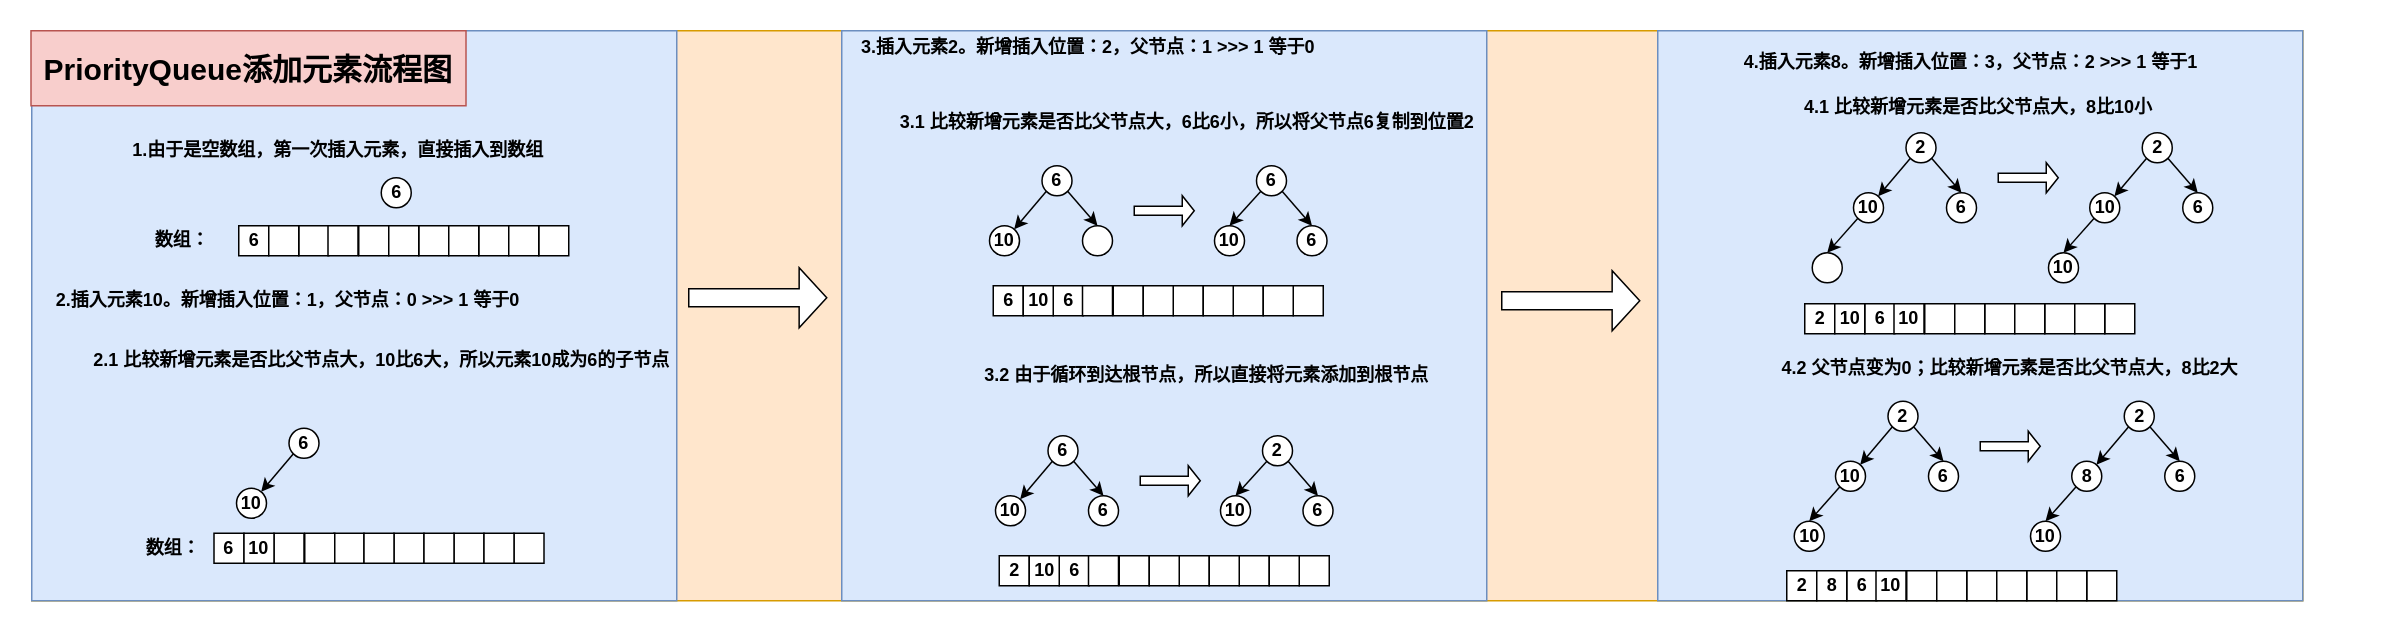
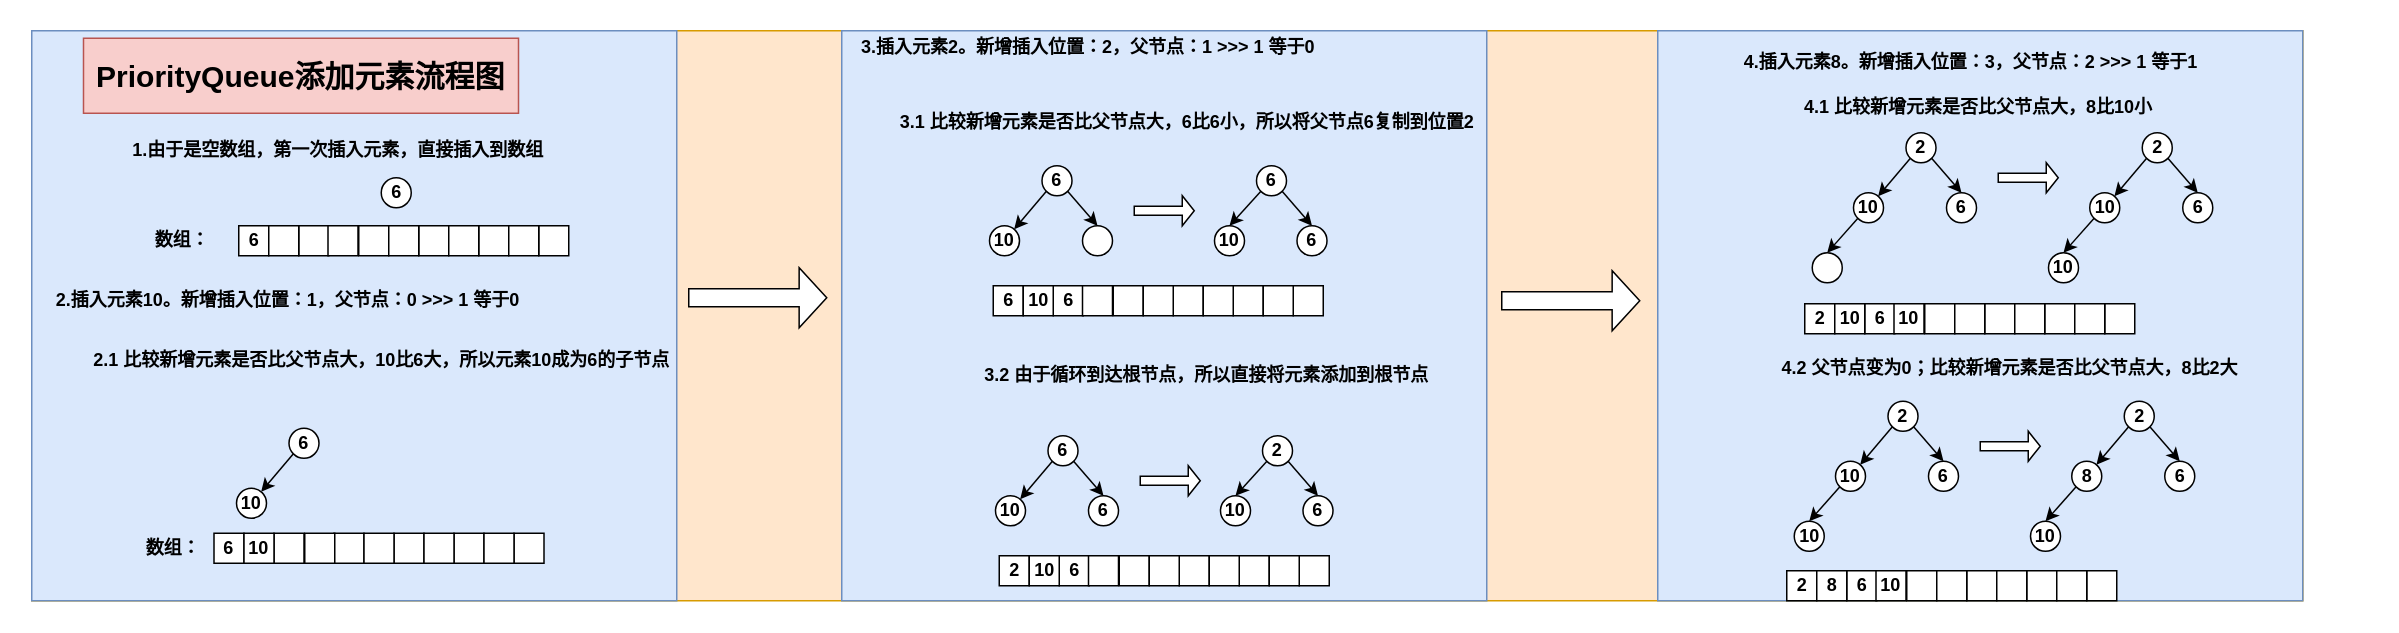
- <mxCell id="139" value="&lt;span style=&quot;font-size: 20px;&quot;&gt;&lt;font style=&quot;font-size: 20px;&quot;&gt;PriorityQueue添加元素流程图&lt;/font&gt;&lt;/span&gt;" style="text;html=1;strokeColor=#b85450;fillColor=#f8cecc;align=center;verticalAlign=middle;whiteSpace=wrap;rounded=0;fontStyle=1;fontSize=20;" parent="1" vertex="1"><mxGeometry x="20" y="20" width="290" height="50" as="geometry" /></mxCell>
+ <mxCell id="139" value="&lt;span style=&quot;font-size: 20px;&quot;&gt;&lt;font style=&quot;font-size: 20px;&quot;&gt;PriorityQueue添加元素流程图&lt;/font&gt;&lt;/span&gt;" style="text;html=1;strokeColor=#b85450;fillColor=#f8cecc;align=center;verticalAlign=middle;whiteSpace=wrap;rounded=0;fontStyle=1;fontSize=20;" parent="1" vertex="1"><mxGeometry x="55" y="25" width="290" height="50" as="geometry" /></mxCell>
